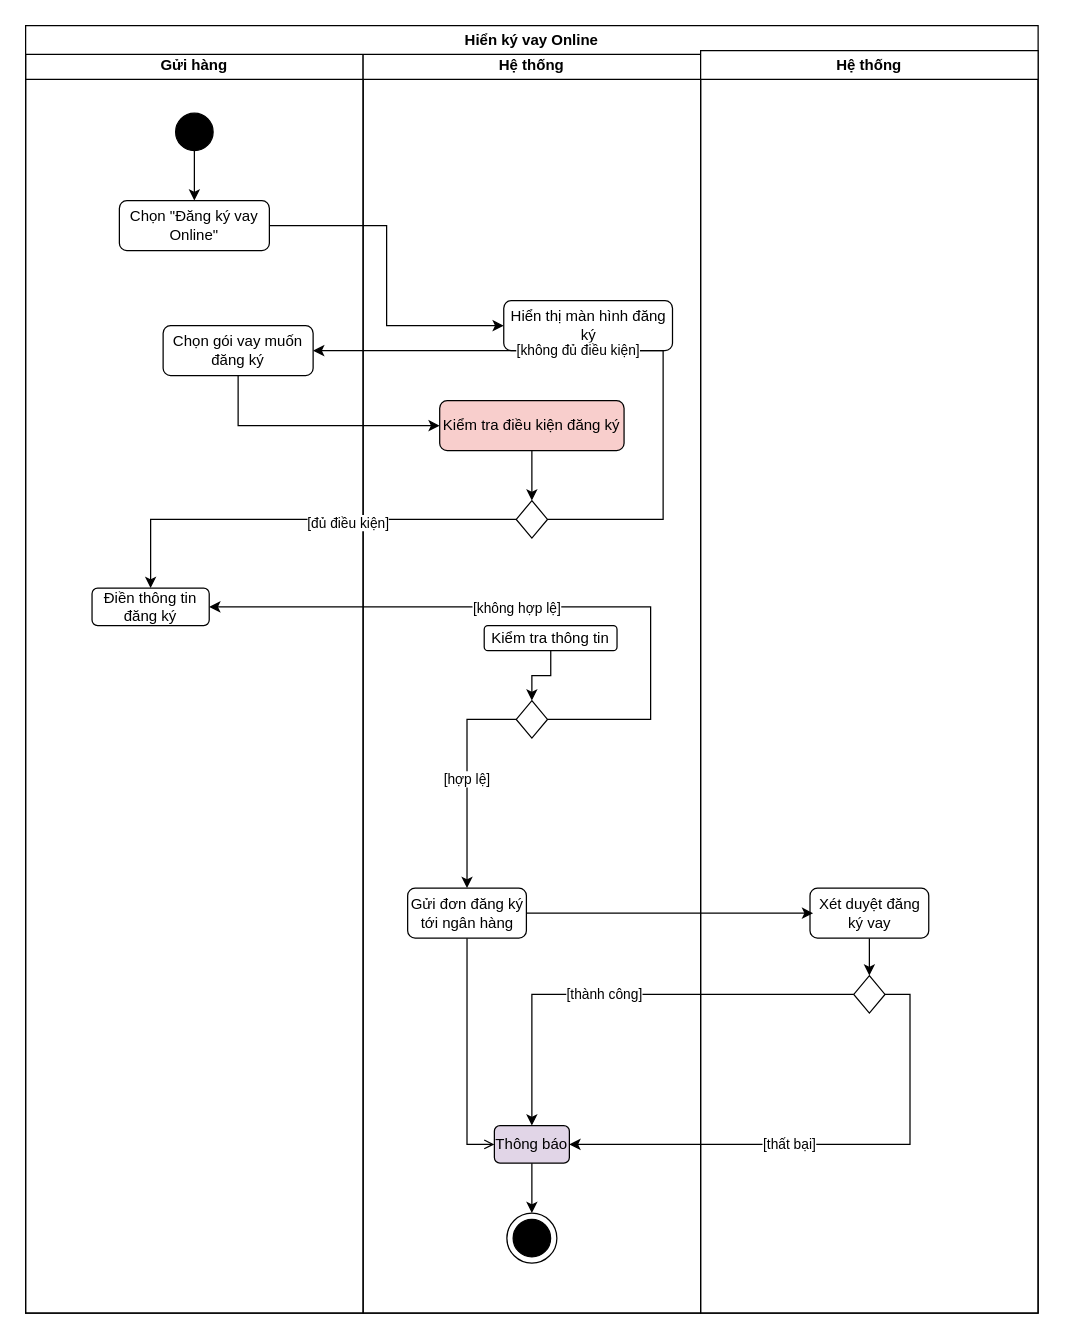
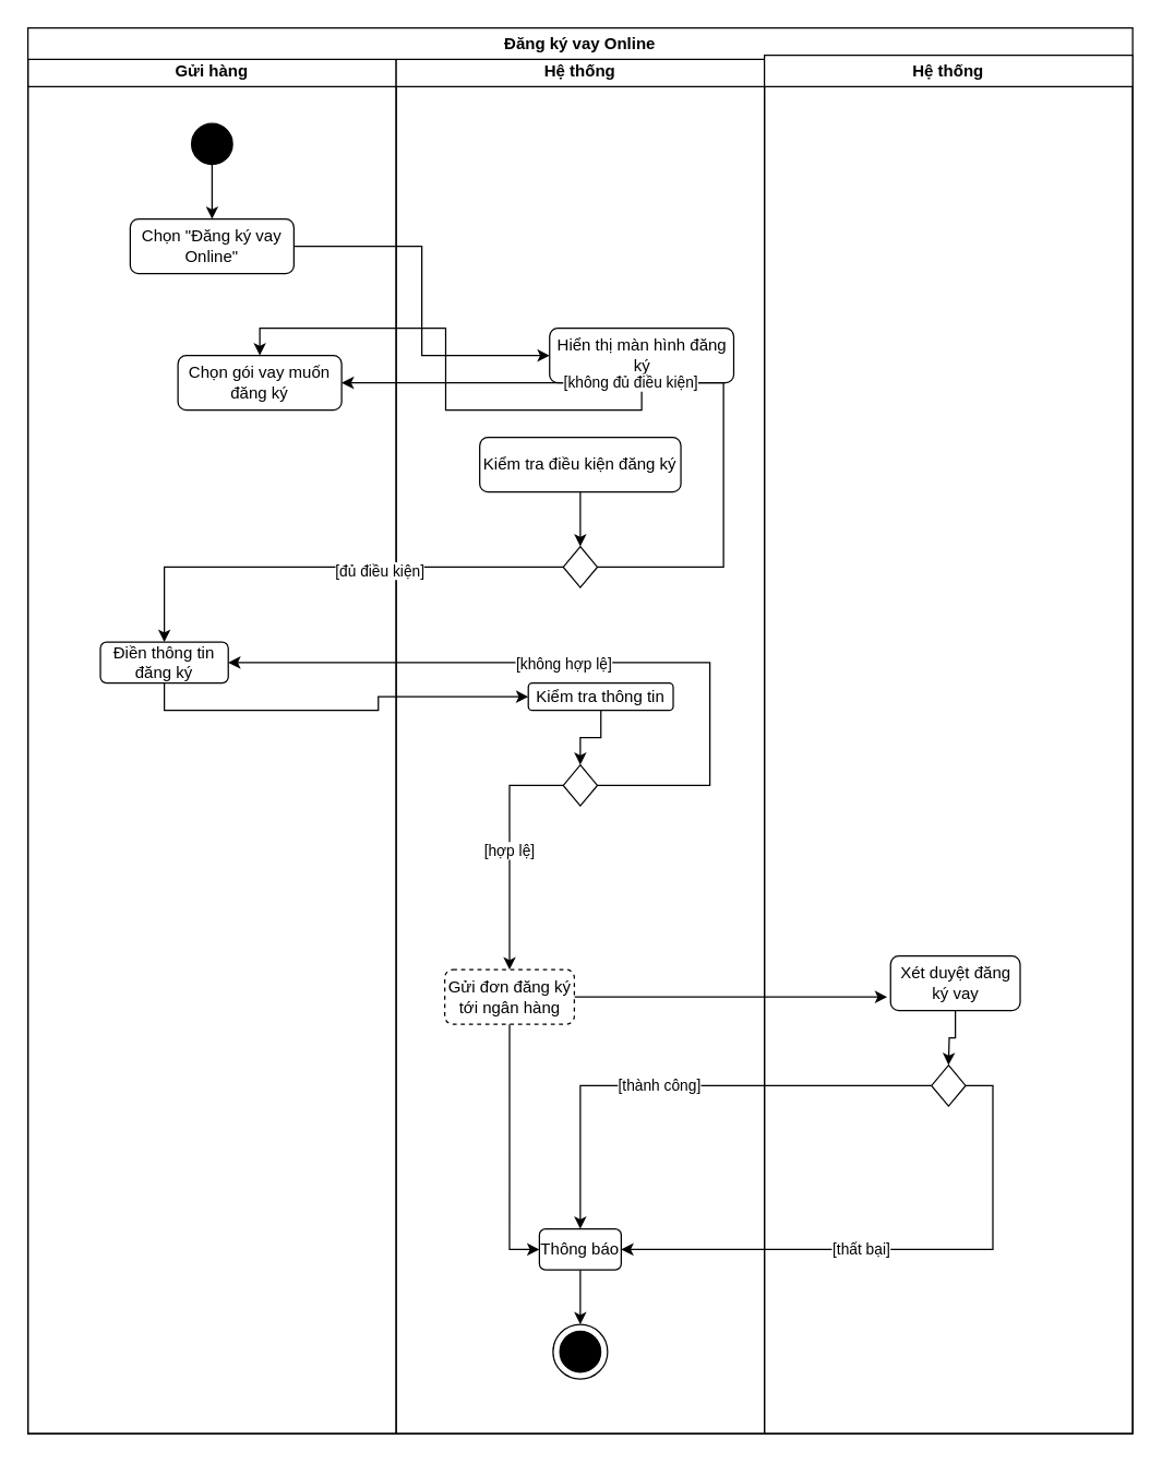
- <mxCell id="6" value="Hiển ký vay Online" style="swimlane;whiteSpace=wrap;html=1;" parent="1" vertex="1"><mxGeometry x="20" y="20" width="810" height="1030" as="geometry" /></mxCell>
+ <mxCell id="6" value="Đăng ký vay Online" style="swimlane;whiteSpace=wrap;html=1;" parent="1" vertex="1"><mxGeometry x="20" y="20" width="810" height="1030" as="geometry" /></mxCell>
+ <mxCell id="25" style="edgeStyle=orthogonalEdgeStyle;rounded=0;orthogonalLoop=1;jettySize=auto;html=1;exitX=0.5;exitY=1;exitDx=0;exitDy=0;entryX=0.5;entryY=0;entryDx=0;entryDy=0;" parent="6" source="26" target="11" edge="1"><mxGeometry relative="1" as="geometry" /></mxCell>
- <mxCell id="29" style="edgeStyle=orthogonalEdgeStyle;rounded=0;orthogonalLoop=1;jettySize=auto;html=1;exitX=0.5;exitY=1;exitDx=0;exitDy=0;entryX=0;entryY=0.5;entryDx=0;entryDy=0;" parent="6" source="11" target="28" edge="1"><mxGeometry relative="1" as="geometry" /></mxCell>
- <mxCell id="28" value="Kiểm tra điều kiện đăng ký" style="rounded=1;whiteSpace=wrap;html=1;fontSize=12;glass=0;strokeWidth=1;shadow=0;fillColor=#f8cecc;" parent="6" vertex="1"><mxGeometry x="331.25" y="300" width="147.5" height="40" as="geometry" /></mxCell>
+ <mxCell id="28" value="Kiểm tra điều kiện đăng ký" style="rounded=1;whiteSpace=wrap;html=1;fontSize=12;glass=0;strokeWidth=1;shadow=0;" parent="6" vertex="1"><mxGeometry x="331.25" y="300" width="147.5" height="40" as="geometry" /></mxCell>
+ <mxCell id="12" style="edgeStyle=orthogonalEdgeStyle;rounded=0;orthogonalLoop=1;jettySize=auto;html=1;exitX=0.5;exitY=1;exitDx=0;exitDy=0;entryX=0;entryY=0.5;entryDx=0;entryDy=0;" parent="6" source="13" target="14" edge="1"><mxGeometry relative="1" as="geometry" /></mxCell>
- <mxCell id="21" value="Gửi đơn đăng ký tới ngân hàng" style="rounded=1;whiteSpace=wrap;html=1;fontSize=12;glass=0;strokeWidth=1;shadow=0;" parent="6" vertex="1"><mxGeometry x="305.62" y="690" width="95" height="40" as="geometry" /></mxCell>
+ <mxCell id="21" value="Gửi đơn đăng ký tới ngân hàng" style="rounded=1;whiteSpace=wrap;html=1;fontSize=12;glass=0;strokeWidth=1;shadow=0;dashed=1;" parent="6" vertex="1"><mxGeometry x="305.62" y="690" width="95" height="40" as="geometry" /></mxCell>
- <mxCell id="9" value="Xét duyệt đăng ký vay" style="rounded=1;whiteSpace=wrap;html=1;fontSize=12;glass=0;strokeWidth=1;shadow=0;" parent="7" vertex="1"><mxGeometry x="87.5" y="670" width="95" height="40" as="geometry" /></mxCell>
+ <mxCell id="9" value="Xét duyệt đăng ký vay" style="rounded=1;whiteSpace=wrap;html=1;fontSize=12;glass=0;strokeWidth=1;shadow=0;" parent="7" vertex="1"><mxGeometry x="92.5" y="660" width="95" height="40" as="geometry" /></mxCell>
- <mxCell id="19" style="edgeStyle=orthogonalEdgeStyle;rounded=0;orthogonalLoop=1;jettySize=auto;html=1;exitX=0.5;exitY=1;exitDx=0;exitDy=0;entryX=0;entryY=0.5;entryDx=0;entryDy=0;endArrow=open;" parent="6" source="21" target="30" edge="1"><mxGeometry relative="1" as="geometry"><mxPoint x="387.13" y="835" as="targetPoint" /></mxGeometry></mxCell>
+ <mxCell id="19" style="edgeStyle=orthogonalEdgeStyle;rounded=0;orthogonalLoop=1;jettySize=auto;html=1;exitX=0.5;exitY=1;exitDx=0;exitDy=0;entryX=0;entryY=0.5;entryDx=0;entryDy=0;" parent="6" source="21" target="30" edge="1"><mxGeometry relative="1" as="geometry"><mxPoint x="387.13" y="835" as="targetPoint" /></mxGeometry></mxCell>
- <mxCell id="30" value="Thông báo" style="rounded=1;whiteSpace=wrap;html=1;fontSize=12;glass=0;strokeWidth=1;shadow=0;fillColor=#e1d5e7;" parent="6" vertex="1"><mxGeometry x="375" y="880" width="60" height="30" as="geometry" /></mxCell>
+ <mxCell id="30" value="Thông báo" style="rounded=1;whiteSpace=wrap;html=1;fontSize=12;glass=0;strokeWidth=1;shadow=0;" parent="6" vertex="1"><mxGeometry x="375" y="880" width="60" height="30" as="geometry" /></mxCell>
